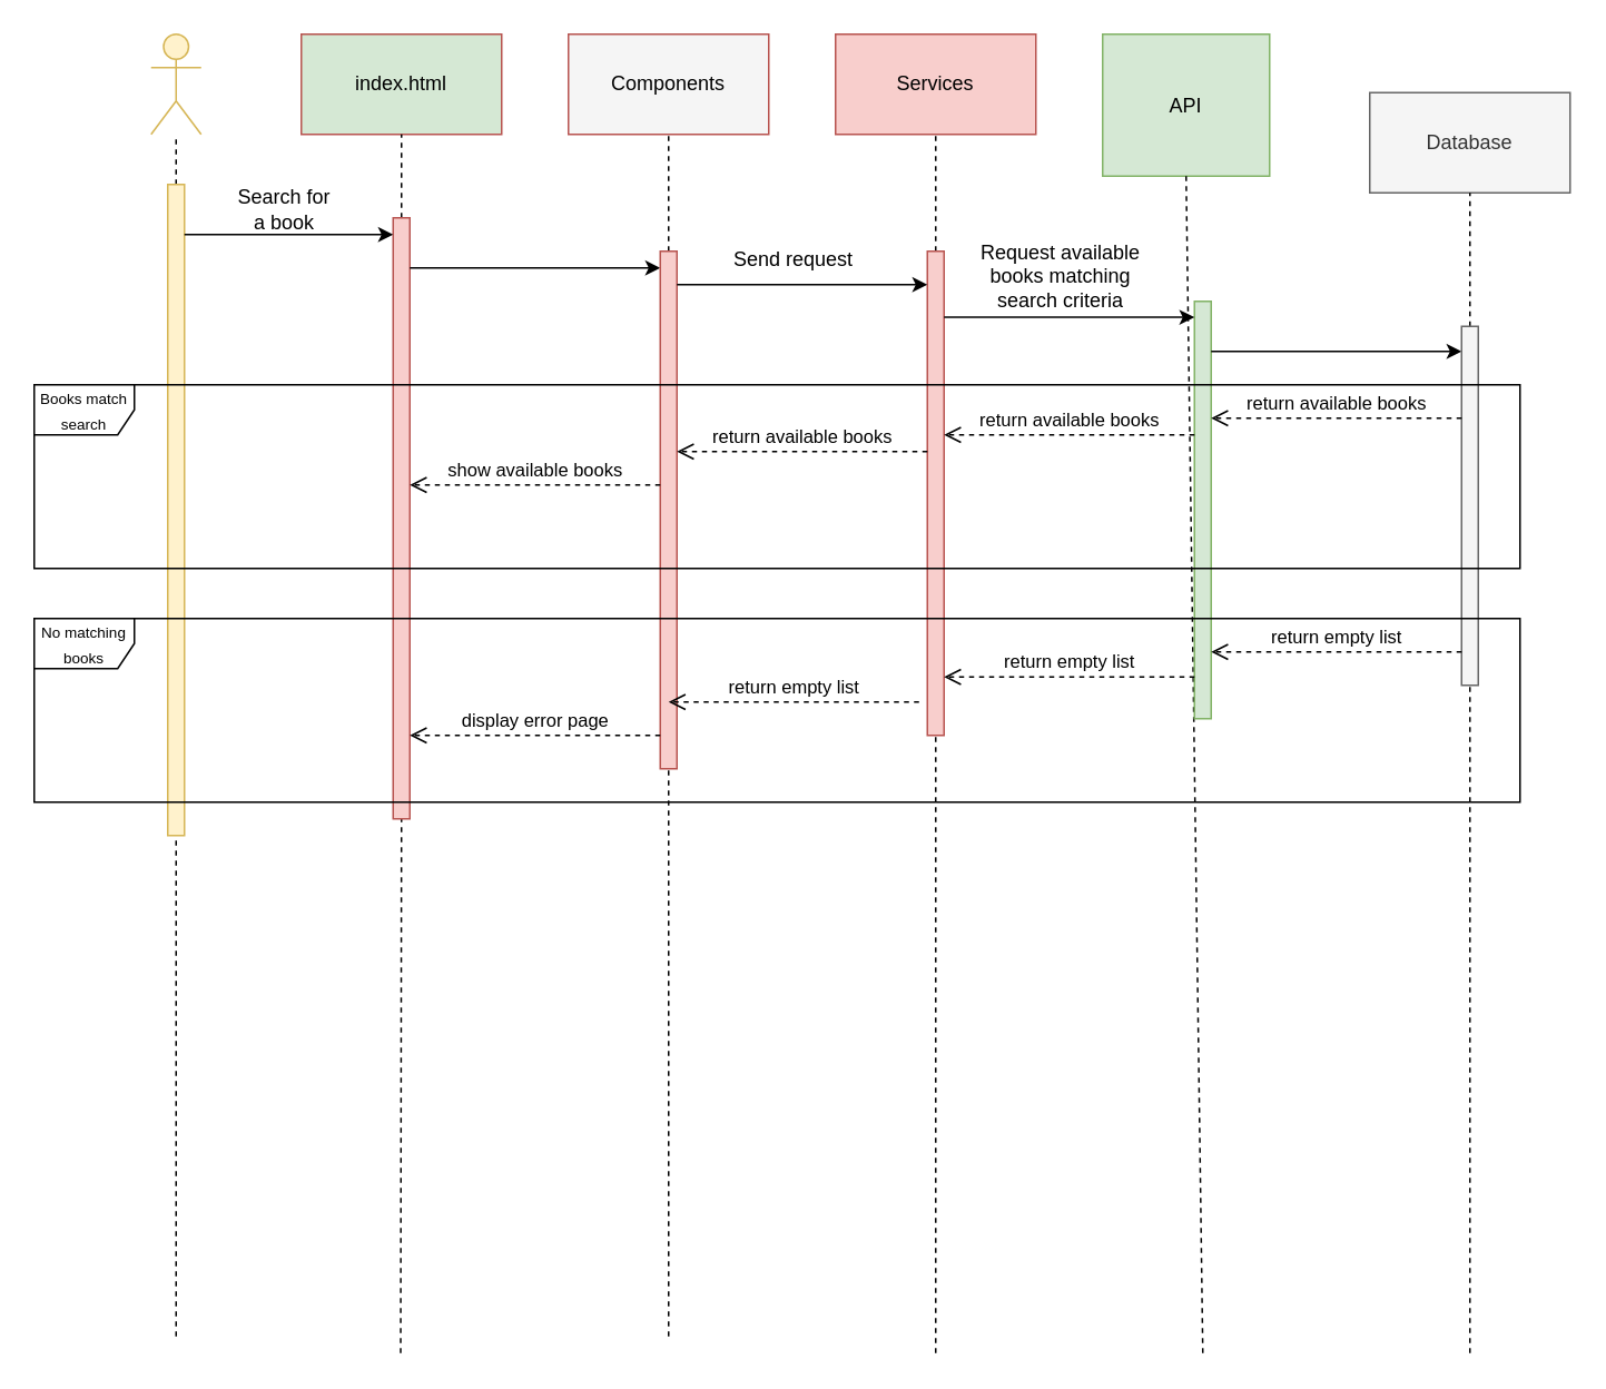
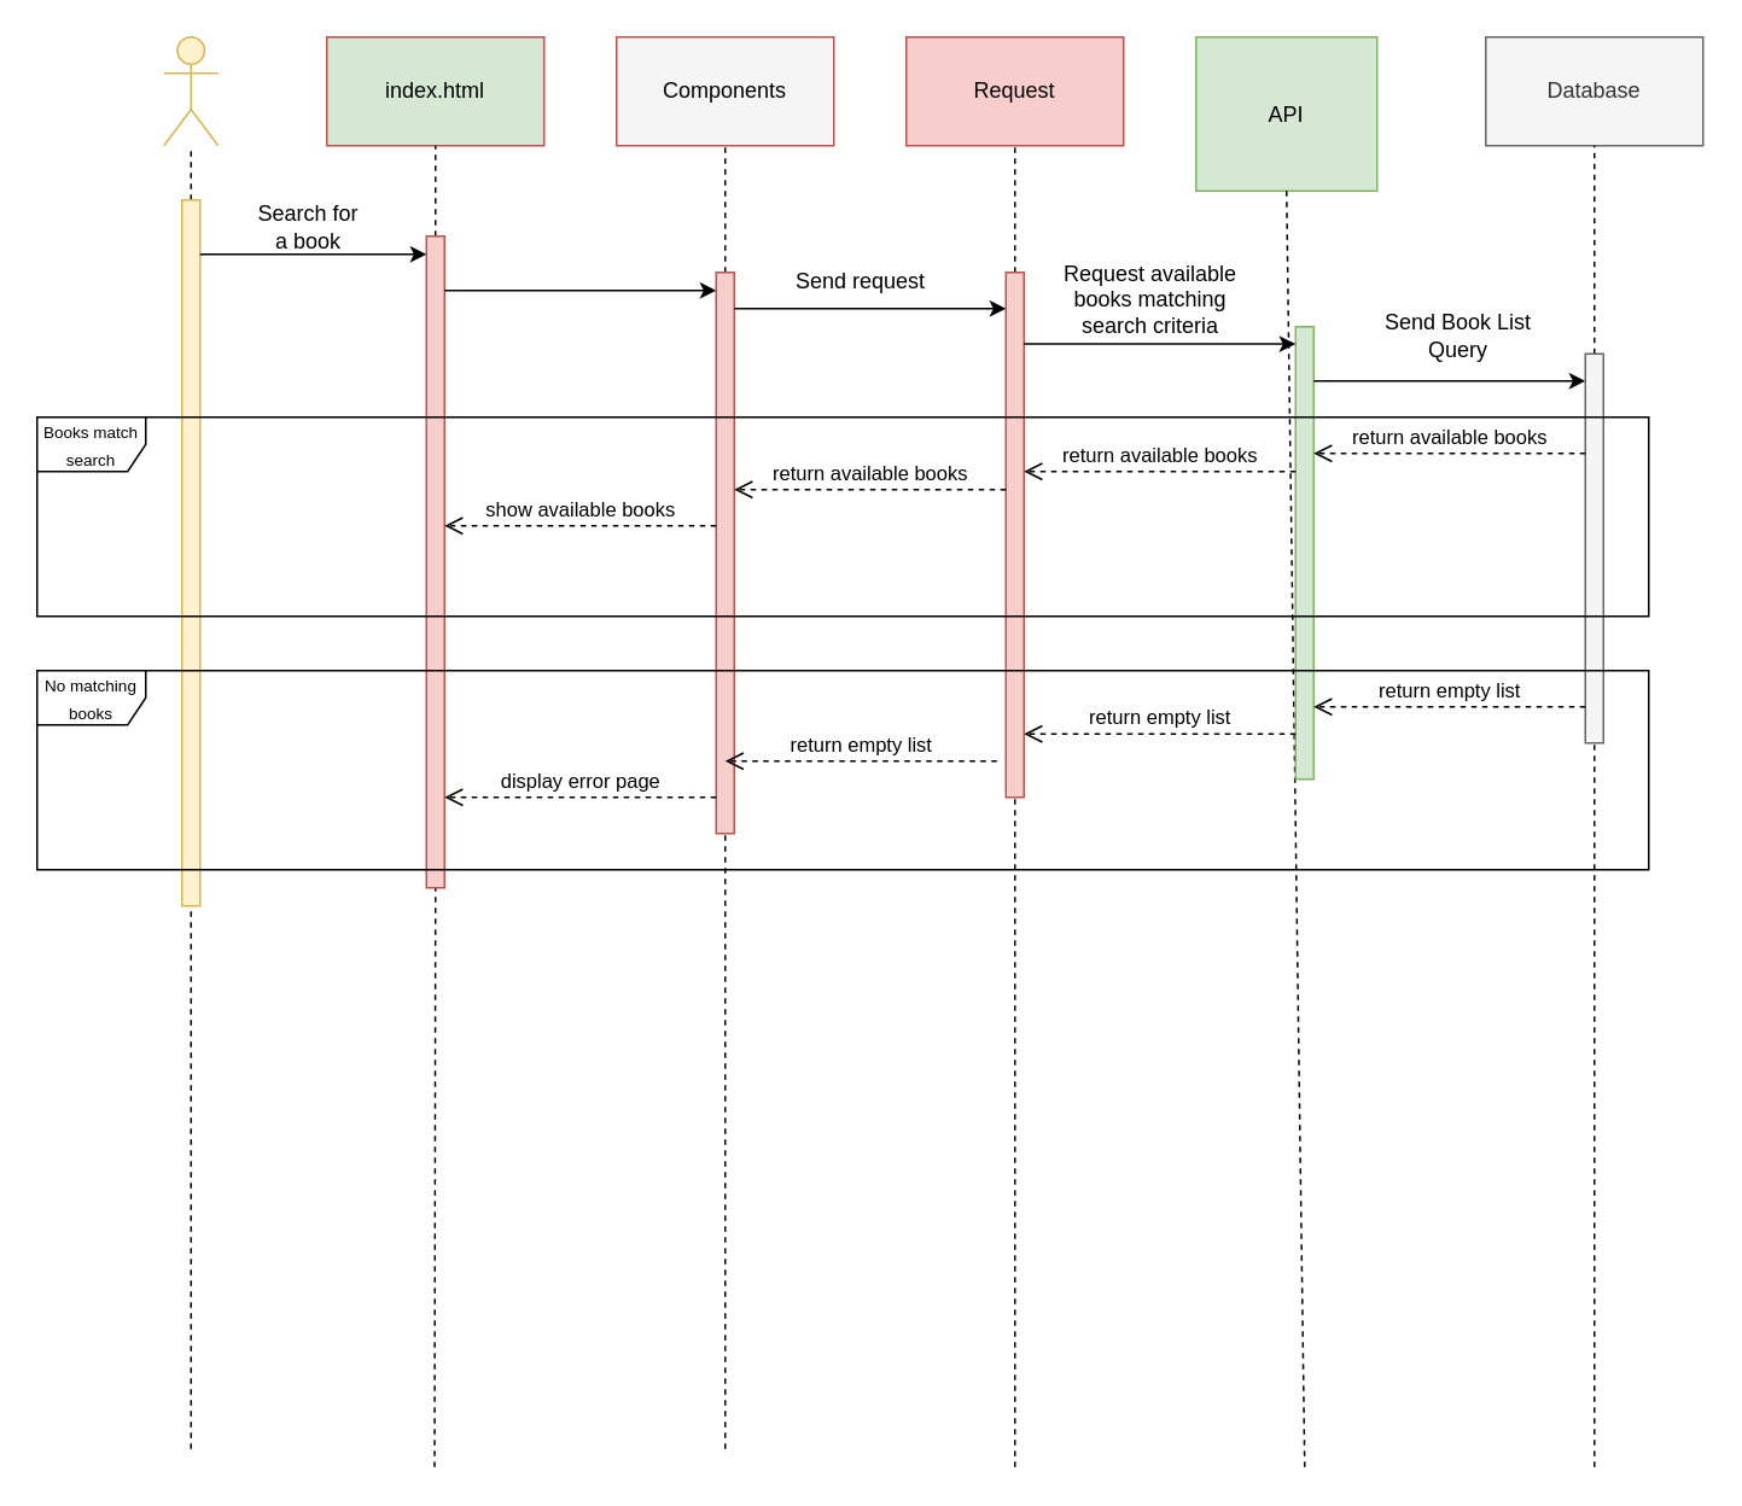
- <mxCell id="4" value="Services" style="rounded=0;whiteSpace=wrap;html=1;fillColor=#f8cecc;strokeColor=#b85450;" vertex="1" parent="1"><mxGeometry x="500" y="20" width="120" height="60" as="geometry" /></mxCell>
+ <mxCell id="4" value="Request" style="rounded=0;whiteSpace=wrap;html=1;fillColor=#f8cecc;strokeColor=#b85450;" vertex="1" parent="1"><mxGeometry x="500" y="20" width="120" height="60" as="geometry" /></mxCell>
- <mxCell id="6" value="Database" style="rounded=0;whiteSpace=wrap;html=1;fillColor=#f5f5f5;fontColor=#333333;strokeColor=#666666;" vertex="1" parent="1"><mxGeometry x="820" y="55" width="120" height="60" as="geometry" /></mxCell>
+ <mxCell id="6" value="Database" style="rounded=0;whiteSpace=wrap;html=1;fillColor=#f5f5f5;fontColor=#333333;strokeColor=#666666;" vertex="1" parent="1"><mxGeometry x="820" y="20" width="120" height="60" as="geometry" /></mxCell>
+ <mxCell id="27" value="Send Book List Query" style="text;html=1;align=center;verticalAlign=middle;whiteSpace=wrap;rounded=0;" vertex="1" parent="1"><mxGeometry x="760" y="170" width="90" height="30" as="geometry" /></mxCell>
